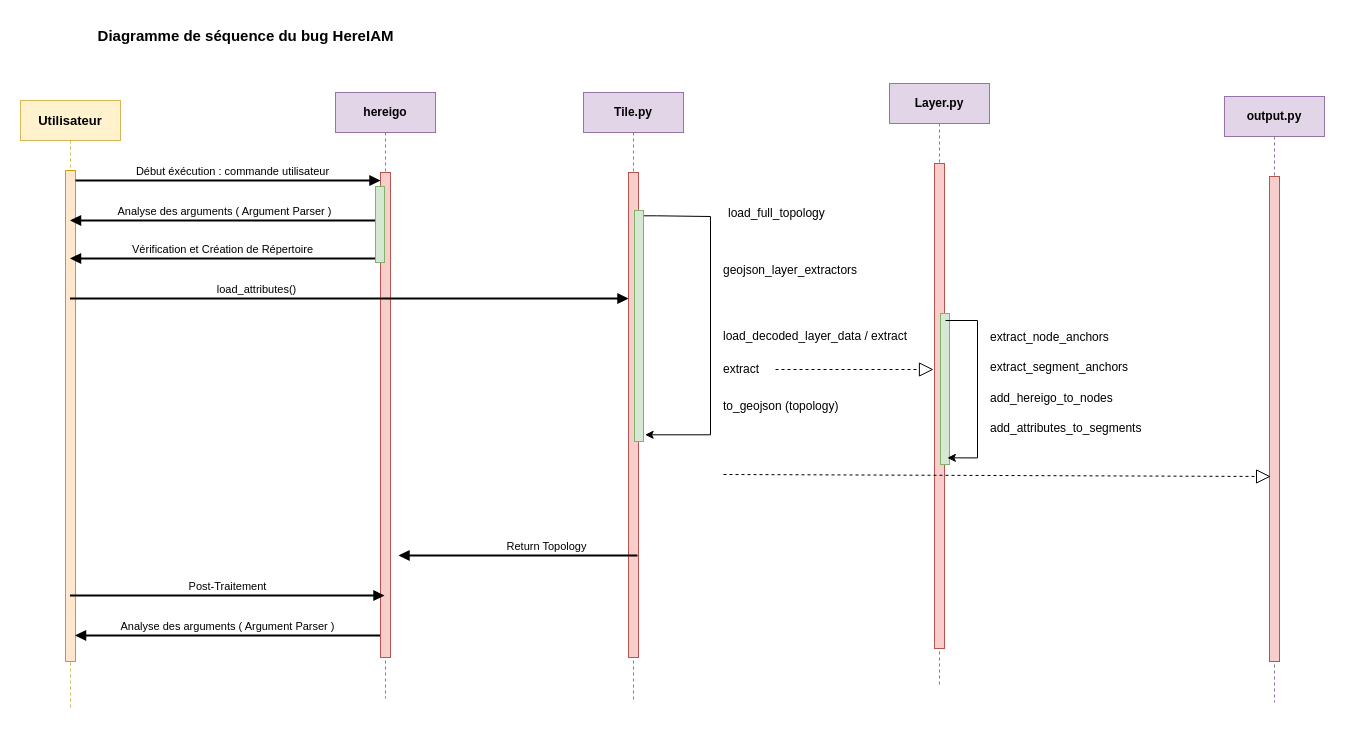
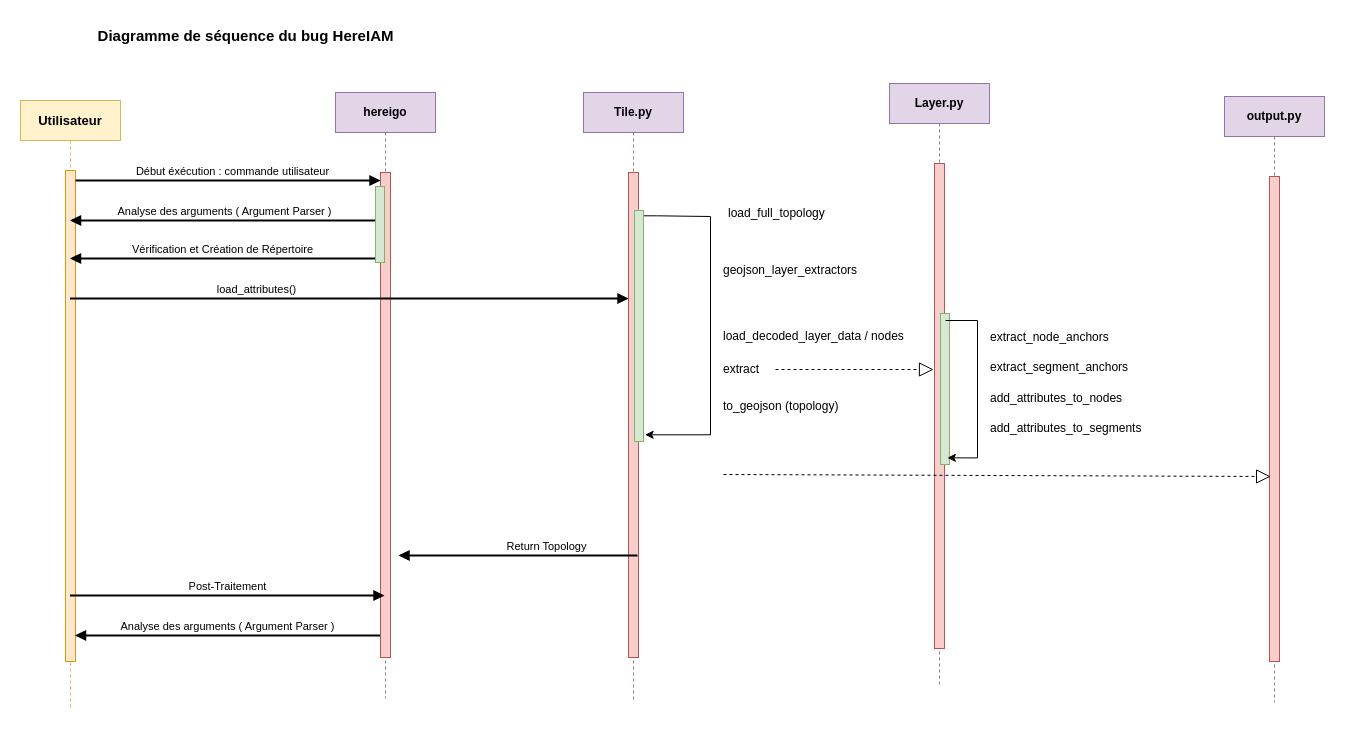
- <mxCell id="26" value="load_decoded_layer_data /&amp;nbsp;extract" style="text;html=1;align=left;verticalAlign=middle;resizable=0;points=[];autosize=1;strokeColor=none;fillColor=none;" vertex="1" parent="1"><mxGeometry x="721" y="323" width="202" height="26" as="geometry" /></mxCell>
+ <mxCell id="26" value="load_decoded_layer_data /&amp;nbsp;nodes" style="text;html=1;align=left;verticalAlign=middle;resizable=0;points=[];autosize=1;strokeColor=none;fillColor=none;" vertex="1" parent="1"><mxGeometry x="721" y="323" width="202" height="26" as="geometry" /></mxCell>
- <mxCell id="32" value="add_hereigo_to_nodes" style="text;html=1;align=left;verticalAlign=middle;resizable=0;points=[];autosize=1;strokeColor=none;fillColor=none;" vertex="1" parent="1"><mxGeometry x="988" y="385" width="150" height="26" as="geometry" /></mxCell>
+ <mxCell id="32" value="add_attributes_to_nodes" style="text;html=1;align=left;verticalAlign=middle;resizable=0;points=[];autosize=1;strokeColor=none;fillColor=none;" vertex="1" parent="1"><mxGeometry x="988" y="385" width="150" height="26" as="geometry" /></mxCell>
